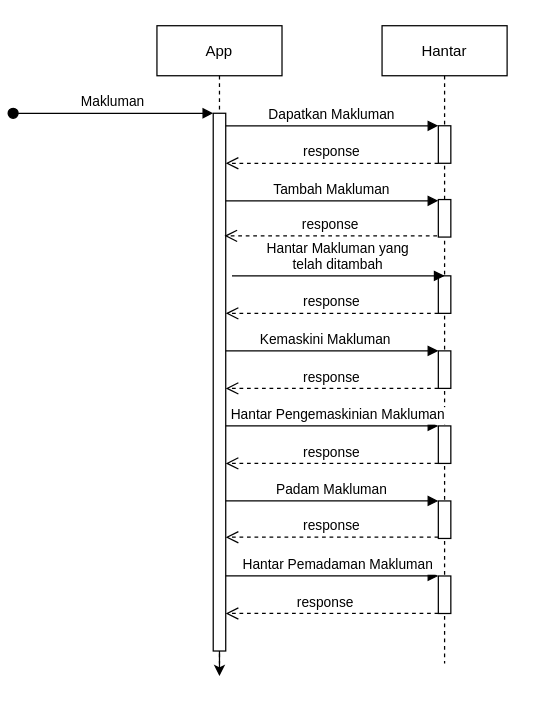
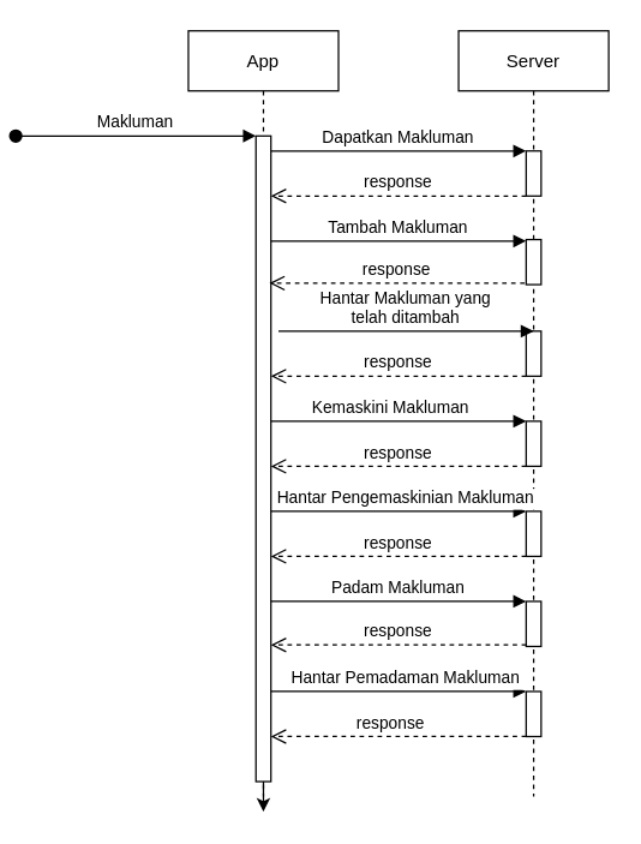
- <mxCell id="9" value="Hantar" style="shape=umlLifeline;perimeter=lifelinePerimeter;container=1;collapsible=0;recursiveResize=0;rounded=0;shadow=0;strokeWidth=1;" parent="1" vertex="1"><mxGeometry x="200" y="20" width="100" height="510" as="geometry" /></mxCell>
+ <mxCell id="9" value="Server" style="shape=umlLifeline;perimeter=lifelinePerimeter;container=1;collapsible=0;recursiveResize=0;rounded=0;shadow=0;strokeWidth=1;" parent="1" vertex="1"><mxGeometry x="200" y="20" width="100" height="510" as="geometry" /></mxCell>
